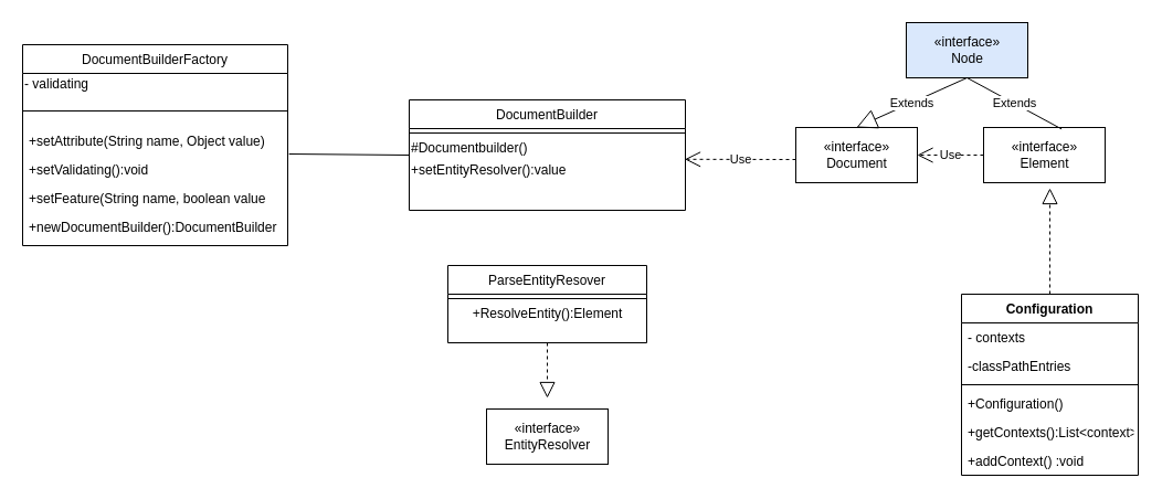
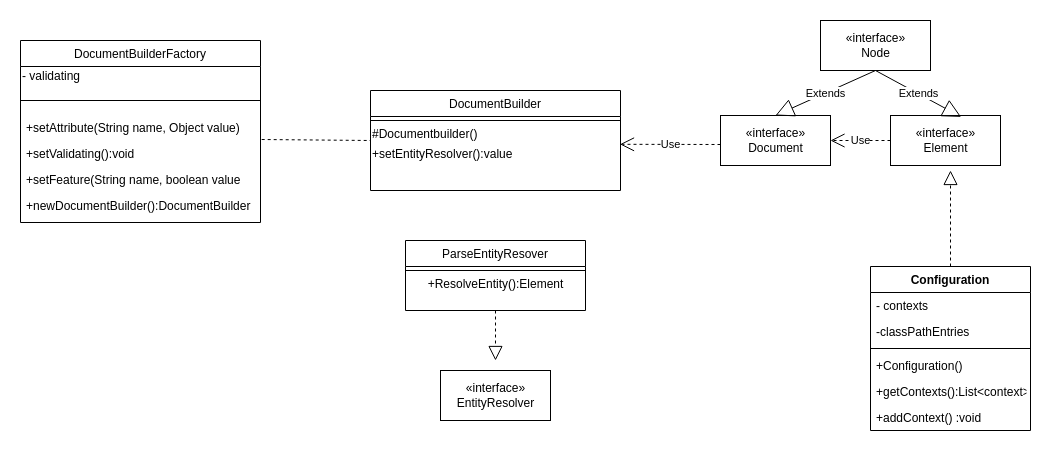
- <mxCell id="31" value="«interface»&lt;br&gt;Node" style="html=1;fontColor=default;fillColor=#dae8fc;" vertex="1" parent="1"><mxGeometry x="820" y="20" width="110" height="50" as="geometry" /></mxCell>
+ <mxCell id="31" value="«interface»&lt;br&gt;Node" style="html=1;fontColor=default;" vertex="1" parent="1"><mxGeometry x="820" y="20" width="110" height="50" as="geometry" /></mxCell>
- <mxCell id="33" value="Extends" style="endArrow=none;endSize=16;endFill=0;html=1;rounded=0;fontColor=default;entryX=0.642;entryY=0.028;entryDx=0;entryDy=0;entryPerimeter=0;exitX=0.5;exitY=1;exitDx=0;exitDy=0;" edge="1" parent="1" source="31" target="19"><mxGeometry width="160" relative="1" as="geometry"><mxPoint x="849.286" y="80" as="sourcePoint" /><mxPoint x="785" y="125" as="targetPoint" /></mxGeometry></mxCell>
+ <mxCell id="33" value="Extends" style="endArrow=block;endSize=16;endFill=0;html=1;rounded=0;fontColor=default;entryX=0.642;entryY=0.028;entryDx=0;entryDy=0;entryPerimeter=0;exitX=0.5;exitY=1;exitDx=0;exitDy=0;" edge="1" parent="1" source="31" target="19"><mxGeometry width="160" relative="1" as="geometry"><mxPoint x="849.286" y="80" as="sourcePoint" /><mxPoint x="785" y="125" as="targetPoint" /></mxGeometry></mxCell>
- <mxCell id="16" value="" style="endArrow=none;html=1;rounded=0;entryX=0;entryY=0.5;entryDx=0;entryDy=0;exitX=1.005;exitY=0.962;exitDx=0;exitDy=0;exitPerimeter=0;" edge="1" parent="1" source="5" target="12"><mxGeometry width="50" height="50" relative="1" as="geometry"><mxPoint x="260" y="170" as="sourcePoint" /><mxPoint x="310" y="120" as="targetPoint" /></mxGeometry></mxCell>
+ <mxCell id="16" value="" style="endArrow=none;html=1;rounded=0;entryX=0;entryY=0.5;entryDx=0;entryDy=0;exitX=1.005;exitY=0.962;exitDx=0;exitDy=0;exitPerimeter=0;dashed=1;" edge="1" parent="1" source="5" target="12"><mxGeometry width="50" height="50" relative="1" as="geometry"><mxPoint x="260" y="170" as="sourcePoint" /><mxPoint x="310" y="120" as="targetPoint" /></mxGeometry></mxCell>
